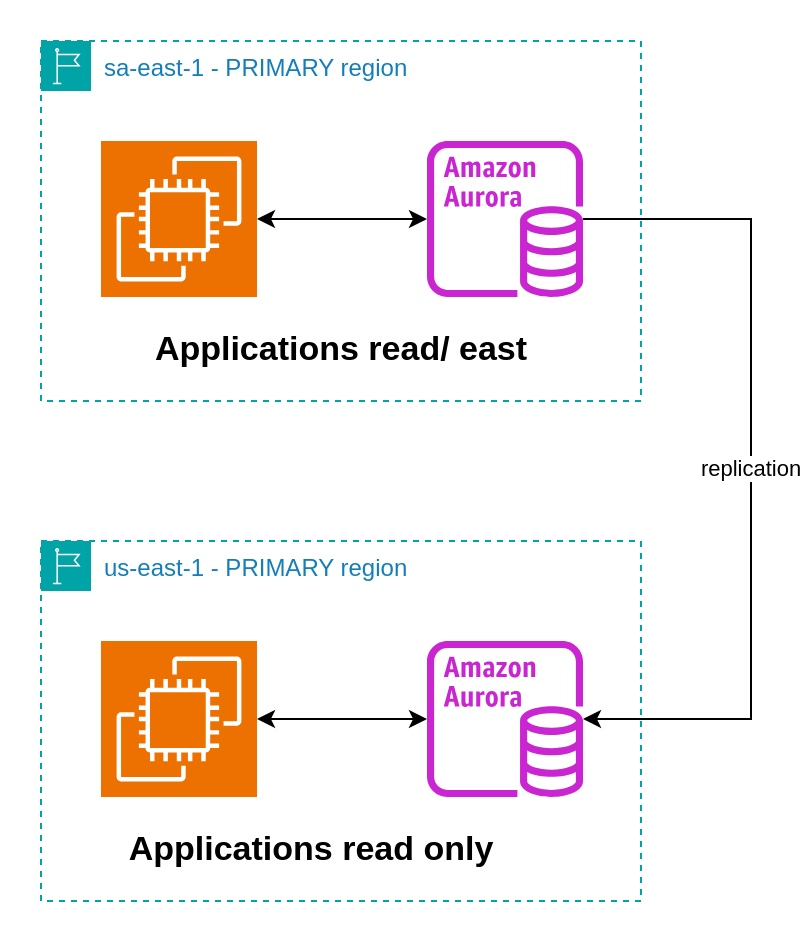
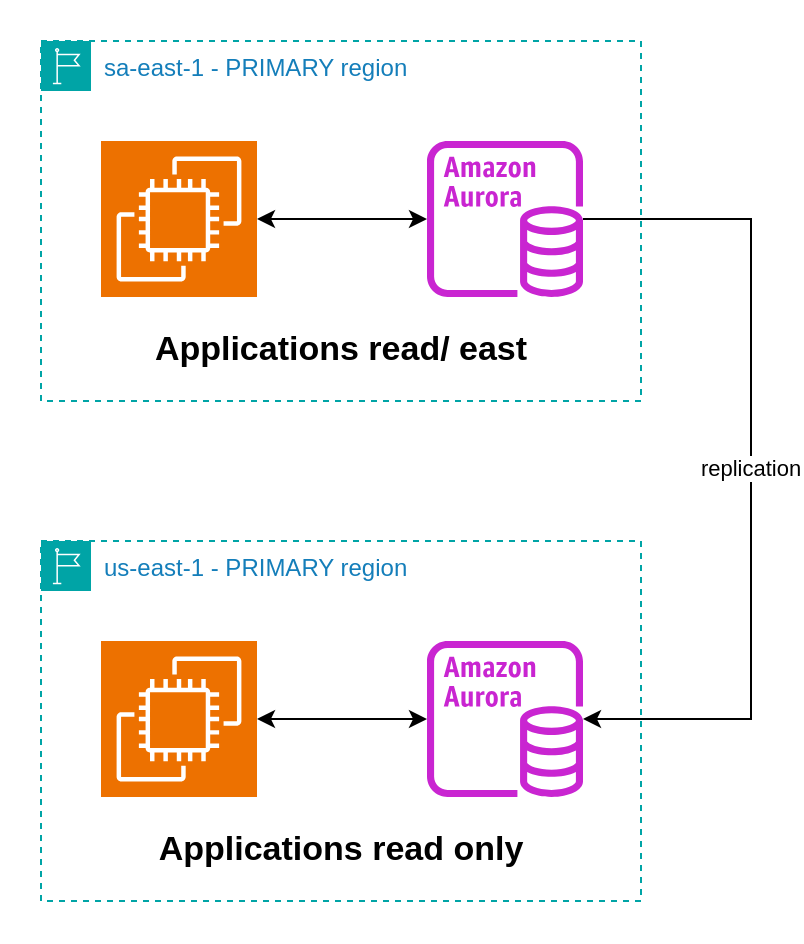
- <mxCell id="11" value="Applications read only" style="text;html=1;align=center;verticalAlign=middle;resizable=0;points=[];autosize=1;strokeColor=none;fillColor=none;fontSize=17;fontStyle=1" vertex="1" parent="7"><mxGeometry x="30" y="140" width="210" height="30" as="geometry" /></mxCell>
+ <mxCell id="11" value="Applications read only" style="text;html=1;align=center;verticalAlign=middle;resizable=0;points=[];autosize=1;strokeColor=none;fillColor=none;fontSize=17;fontStyle=1" vertex="1" parent="7"><mxGeometry x="45" y="140" width="210" height="30" as="geometry" /></mxCell>
